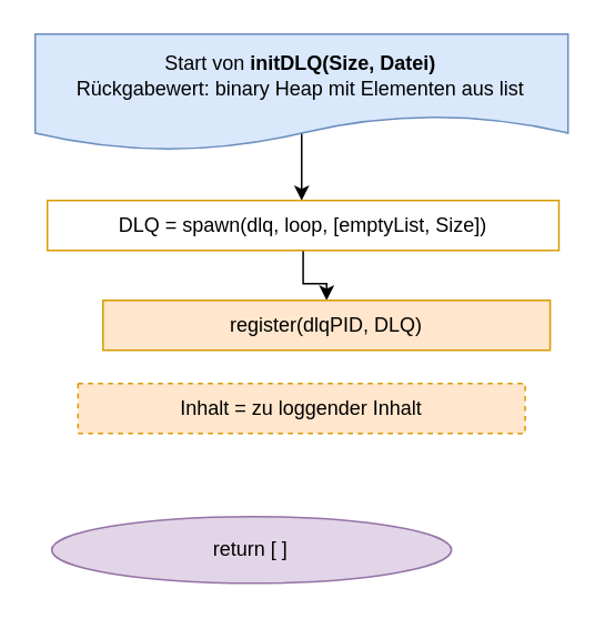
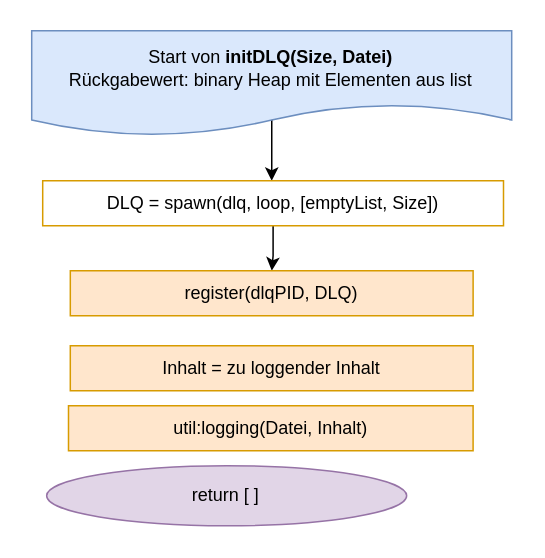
- <mxCell id="7" value="register(dlqPID, DLQ)" style="rounded=0;whiteSpace=wrap;html=1;fillColor=#ffe6cc;strokeColor=#d79b00;" parent="1" vertex="1"><mxGeometry x="61.21" y="180" width="268.53" height="30" as="geometry" /></mxCell>
+ <mxCell id="7" value="register(dlqPID, DLQ)" style="rounded=0;whiteSpace=wrap;html=1;fillColor=#ffe6cc;strokeColor=#d79b00;" parent="1" vertex="1"><mxGeometry x="46.21" y="180" width="268.53" height="30" as="geometry" /></mxCell>
- <mxCell id="8" value="Inhalt = zu loggender Inhalt" style="rounded=0;whiteSpace=wrap;html=1;fillColor=#ffe6cc;strokeColor=#d79b00;dashed=1;" vertex="1" parent="1"><mxGeometry x="46.2" y="230" width="268.53" height="30" as="geometry" /></mxCell>
+ <mxCell id="8" value="Inhalt = zu loggender Inhalt" style="rounded=0;whiteSpace=wrap;html=1;fillColor=#ffe6cc;strokeColor=#d79b00;" vertex="1" parent="1"><mxGeometry x="46.2" y="230" width="268.53" height="30" as="geometry" /></mxCell>
+ <mxCell id="9" value="util:logging(Datei, Inhalt)" style="rounded=0;whiteSpace=wrap;html=1;fillColor=#ffe6cc;strokeColor=#d79b00;" vertex="1" parent="1"><mxGeometry x="45" y="270" width="269.73" height="30" as="geometry" /></mxCell>
